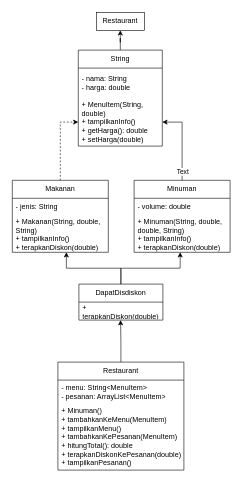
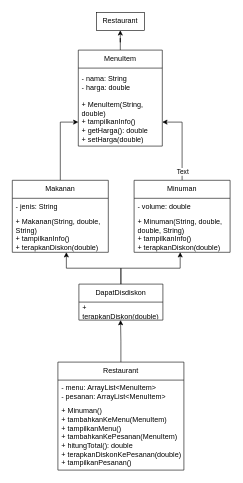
- <mxCell id="4" value="String" style="swimlane;fontStyle=0;childLayout=stackLayout;horizontal=1;startSize=30;horizontalStack=0;resizeParent=1;resizeParentMax=0;resizeLast=0;collapsible=1;marginBottom=0;whiteSpace=wrap;html=1;" vertex="1" parent="1"><mxGeometry x="130" y="83" width="140" height="160" as="geometry" /></mxCell>
+ <mxCell id="4" value="MenuItem" style="swimlane;fontStyle=0;childLayout=stackLayout;horizontal=1;startSize=30;horizontalStack=0;resizeParent=1;resizeParentMax=0;resizeLast=0;collapsible=1;marginBottom=0;whiteSpace=wrap;html=1;" vertex="1" parent="1"><mxGeometry x="130" y="83" width="140" height="160" as="geometry" /></mxCell>
- <mxCell id="7" value="" style="edgeStyle=orthogonalEdgeStyle;rounded=0;orthogonalLoop=1;jettySize=auto;html=1;dashed=1;" edge="1" parent="1" source="8" target="6"><mxGeometry relative="1" as="geometry" /></mxCell>
+ <mxCell id="7" value="" style="edgeStyle=orthogonalEdgeStyle;rounded=0;orthogonalLoop=1;jettySize=auto;html=1;" edge="1" parent="1" source="8" target="6"><mxGeometry relative="1" as="geometry" /></mxCell>
- <mxCell id="21" value="&lt;div&gt;- menu: String&amp;lt;MenuItem&amp;gt;&lt;/div&gt;&lt;div&gt;- pesanan: ArrayList&amp;lt;MenuItem&amp;gt;&lt;/div&gt;" style="text;strokeColor=none;fillColor=none;align=left;verticalAlign=middle;spacingLeft=4;spacingRight=4;overflow=hidden;points=[[0,0.5],[1,0.5]];portConstraint=eastwest;rotatable=0;whiteSpace=wrap;html=1;" vertex="1" parent="20"><mxGeometry y="30" width="210" height="40" as="geometry" /></mxCell>
+ <mxCell id="21" value="&lt;div&gt;- menu: ArrayList&amp;lt;MenuItem&amp;gt;&lt;/div&gt;&lt;div&gt;- pesanan: ArrayList&amp;lt;MenuItem&amp;gt;&lt;/div&gt;" style="text;strokeColor=none;fillColor=none;align=left;verticalAlign=middle;spacingLeft=4;spacingRight=4;overflow=hidden;points=[[0,0.5],[1,0.5]];portConstraint=eastwest;rotatable=0;whiteSpace=wrap;html=1;" vertex="1" parent="20"><mxGeometry y="30" width="210" height="40" as="geometry" /></mxCell>
